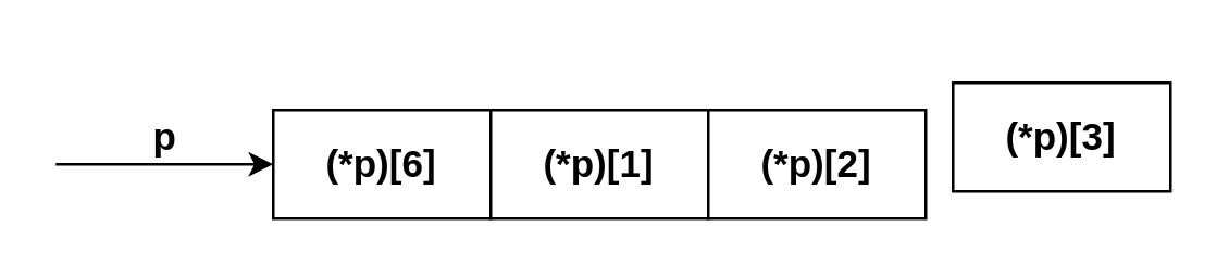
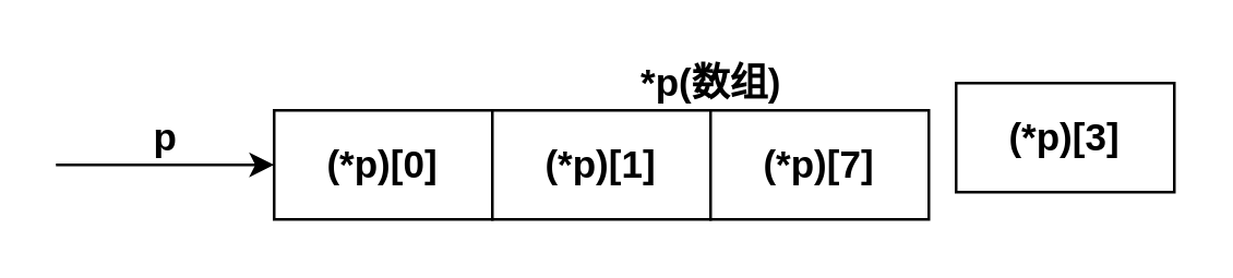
+ <mxCell id="8" value="&lt;b&gt;&lt;font style=&quot;font-size: 14px&quot;&gt;*p(数组)&lt;/font&gt;&lt;/b&gt;" style="text;html=1;align=center;verticalAlign=middle;resizable=0;points=[];autosize=1;" vertex="1" parent="1"><mxGeometry x="225" y="20" width="70" height="20" as="geometry" /></mxCell>
- <mxCell id="2" value="&lt;b&gt;&lt;font style=&quot;font-size: 14px&quot;&gt;(*p)[6]&lt;/font&gt;&lt;/b&gt;" style="rounded=0;whiteSpace=wrap;html=1;" vertex="1" parent="1"><mxGeometry x="100" y="40" width="80" height="40" as="geometry" /></mxCell>
+ <mxCell id="2" value="&lt;b&gt;&lt;font style=&quot;font-size: 14px&quot;&gt;(*p)[0]&lt;/font&gt;&lt;/b&gt;" style="rounded=0;whiteSpace=wrap;html=1;" vertex="1" parent="1"><mxGeometry x="100" y="40" width="80" height="40" as="geometry" /></mxCell>
- <mxCell id="4" value="&lt;b&gt;&lt;font style=&quot;font-size: 14px&quot;&gt;(*p)[2]&lt;/font&gt;&lt;/b&gt;" style="rounded=0;whiteSpace=wrap;html=1;" vertex="1" parent="1"><mxGeometry x="260" y="40" width="80" height="40" as="geometry" /></mxCell>
+ <mxCell id="4" value="&lt;b&gt;&lt;font style=&quot;font-size: 14px&quot;&gt;(*p)[7]&lt;/font&gt;&lt;/b&gt;" style="rounded=0;whiteSpace=wrap;html=1;" vertex="1" parent="1"><mxGeometry x="260" y="40" width="80" height="40" as="geometry" /></mxCell>
